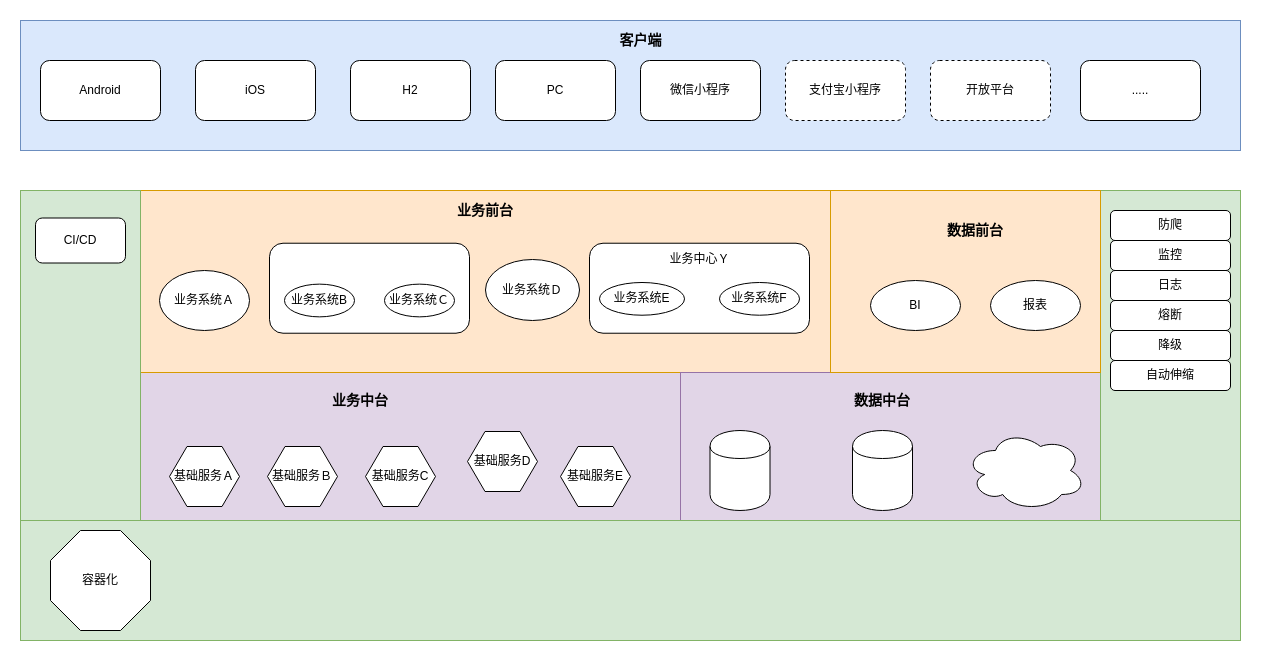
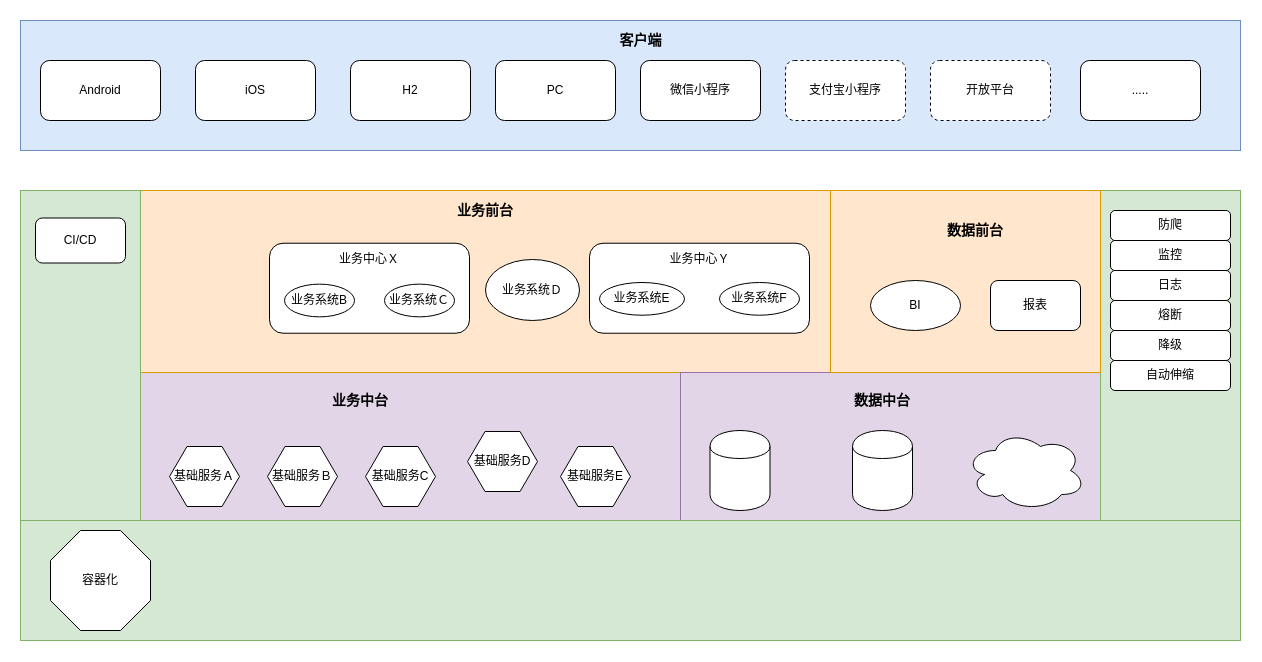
+ <mxCell id="21" value="业务中心Ｘ" style="text;html=1;strokeColor=none;fillColor=none;align=center;verticalAlign=middle;whiteSpace=wrap;rounded=0;" parent="19" vertex="1"><mxGeometry x="65" y="8.182" width="70" height="16.364" as="geometry" /></mxCell>
- <mxCell id="13" value="业务系统Ａ" style="ellipse;whiteSpace=wrap;html=1;" parent="10" vertex="1"><mxGeometry x="159" y="270" width="90" height="60" as="geometry" /></mxCell>
- <mxCell id="49" value="报表" style="ellipse;whiteSpace=wrap;html=1;" parent="45" vertex="1"><mxGeometry x="990" y="280" width="90" height="50" as="geometry" /></mxCell>
+ <mxCell id="49" value="报表" style="whiteSpace=wrap;html=1;rounded=1;" parent="45" vertex="1"><mxGeometry x="990" y="280" width="90" height="50" as="geometry" /></mxCell>
